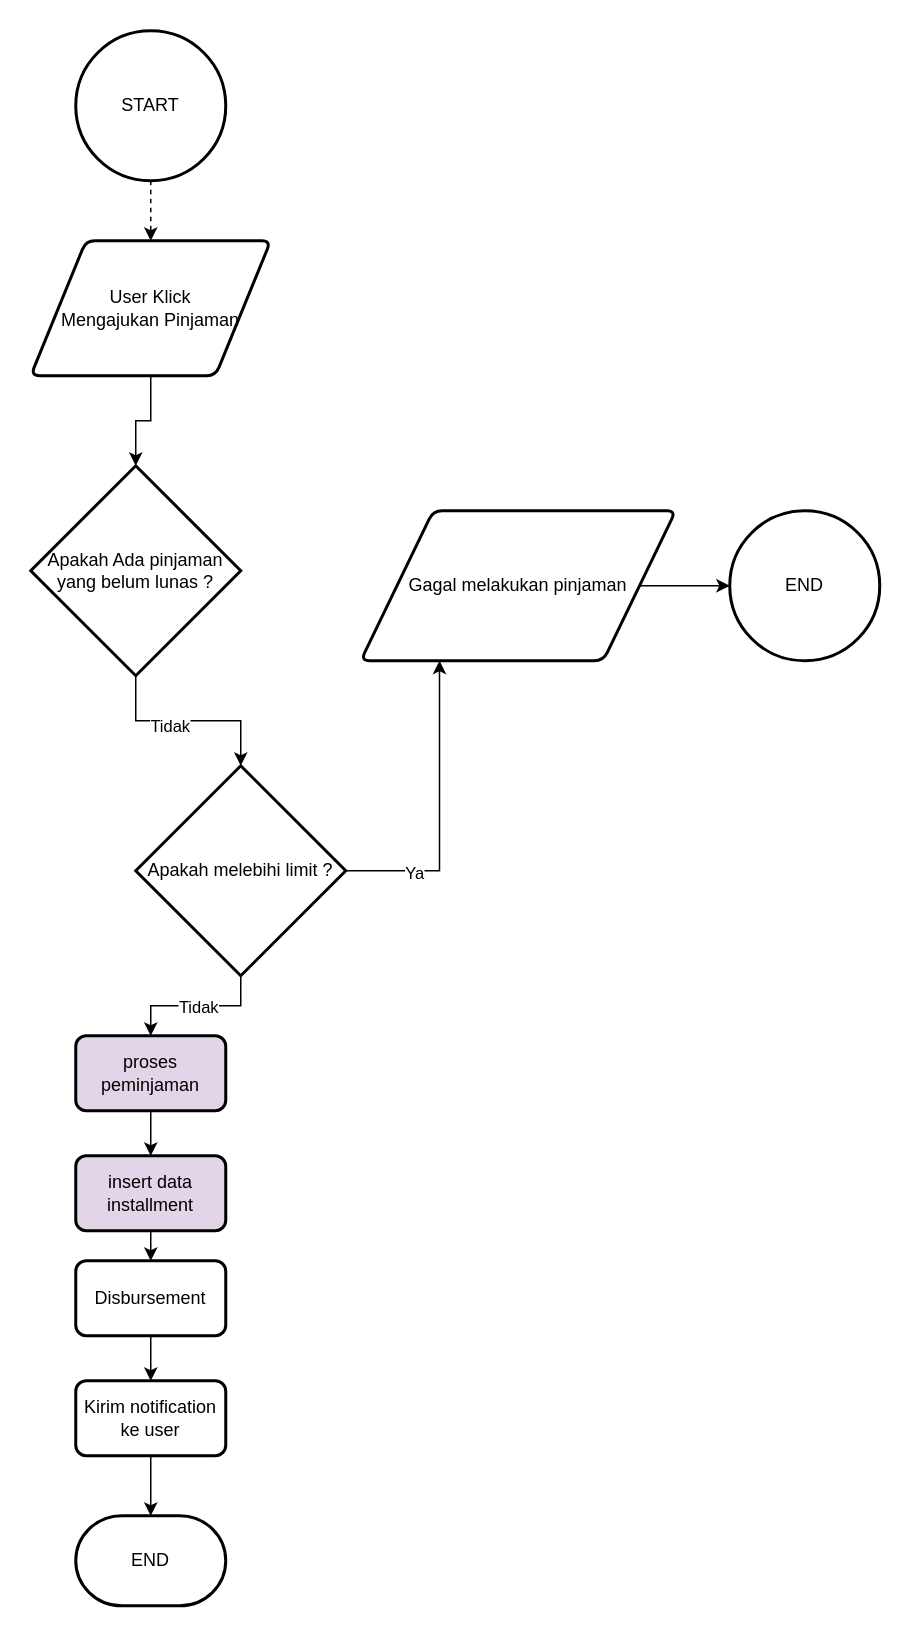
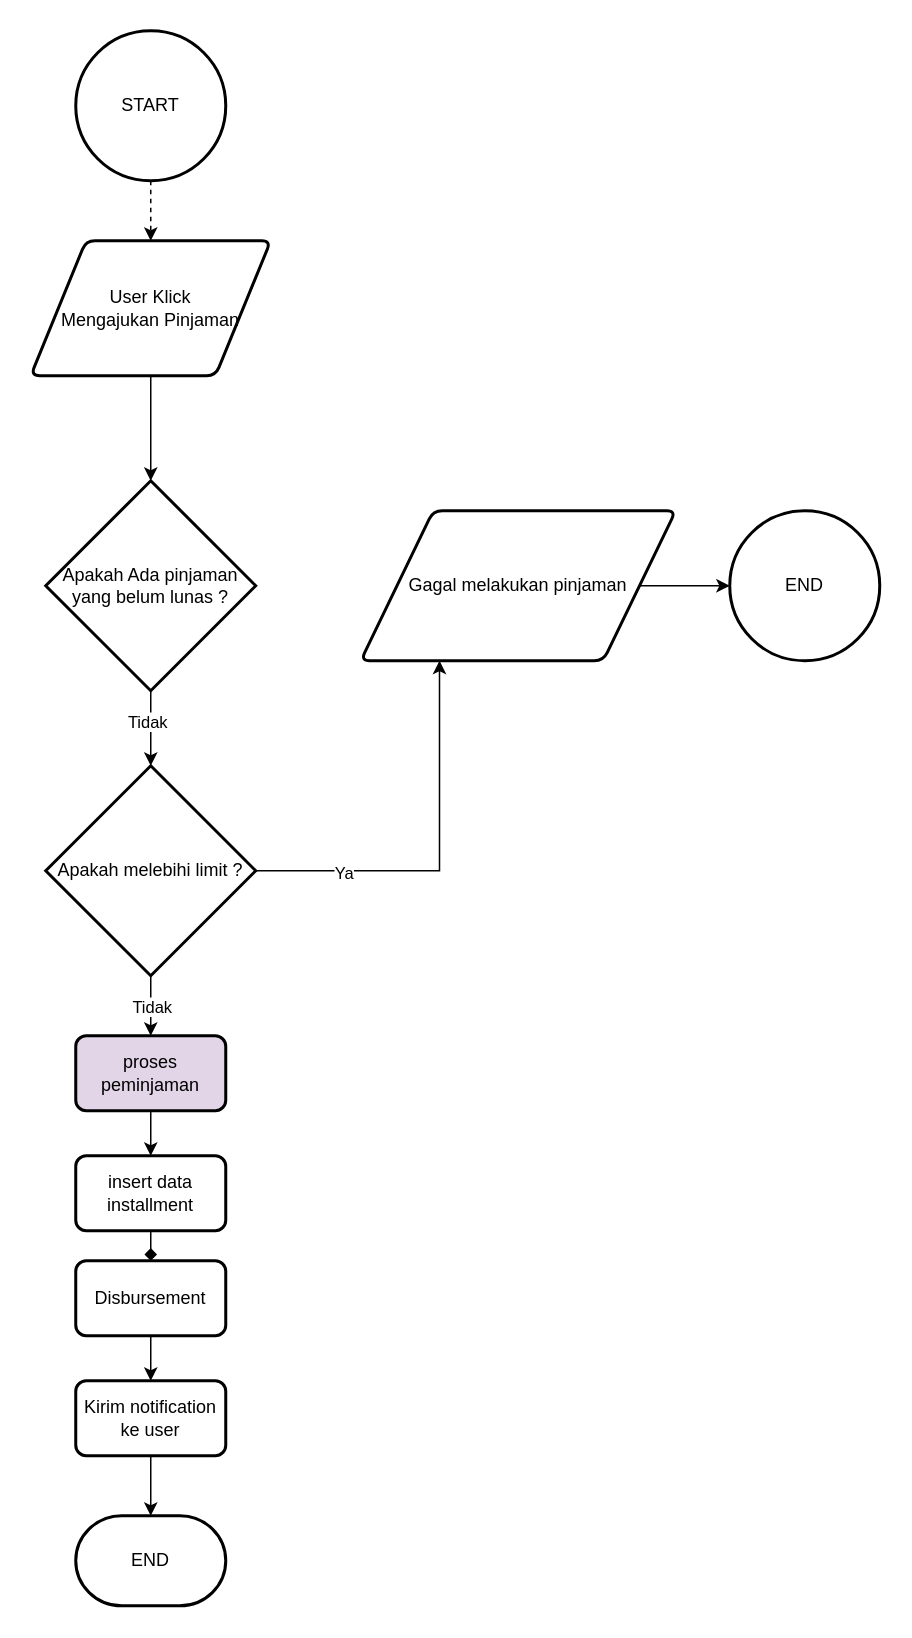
- <mxCell id="8" value="Apakah Ada pinjaman yang belum lunas ?" style="strokeWidth=2;html=1;shape=mxgraph.flowchart.decision;whiteSpace=wrap;" parent="1" vertex="1"><mxGeometry x="20" y="310" width="140" height="140" as="geometry" /></mxCell>
+ <mxCell id="8" value="Apakah Ada pinjaman yang belum lunas ?" style="strokeWidth=2;html=1;shape=mxgraph.flowchart.decision;whiteSpace=wrap;" parent="1" vertex="1"><mxGeometry x="30" y="320" width="140" height="140" as="geometry" /></mxCell>
- <mxCell id="19" value="Apakah melebihi limit ?" style="strokeWidth=2;html=1;shape=mxgraph.flowchart.decision;whiteSpace=wrap;" vertex="1" parent="1"><mxGeometry x="90" y="510" width="140" height="140" as="geometry" /></mxCell>
+ <mxCell id="19" value="Apakah melebihi limit ?" style="strokeWidth=2;html=1;shape=mxgraph.flowchart.decision;whiteSpace=wrap;" vertex="1" parent="1"><mxGeometry x="30" y="510" width="140" height="140" as="geometry" /></mxCell>
- <mxCell id="25" value="insert data installment" style="rounded=1;whiteSpace=wrap;html=1;absoluteArcSize=1;arcSize=14;strokeWidth=2;fillColor=#e1d5e7;" vertex="1" parent="1"><mxGeometry x="50" y="770" width="100" height="50" as="geometry" /></mxCell>
+ <mxCell id="25" value="insert data installment" style="rounded=1;whiteSpace=wrap;html=1;absoluteArcSize=1;arcSize=14;strokeWidth=2;" vertex="1" parent="1"><mxGeometry x="50" y="770" width="100" height="50" as="geometry" /></mxCell>
- <mxCell id="24" style="edgeStyle=orthogonalEdgeStyle;rounded=0;orthogonalLoop=1;jettySize=auto;html=1;exitX=0.5;exitY=1;exitDx=0;exitDy=0;entryX=0.5;entryY=0;entryDx=0;entryDy=0;" edge="1" parent="1" source="25" target="21"><mxGeometry relative="1" as="geometry" /></mxCell>
+ <mxCell id="24" style="edgeStyle=orthogonalEdgeStyle;rounded=0;orthogonalLoop=1;jettySize=auto;html=1;exitX=0.5;exitY=1;exitDx=0;exitDy=0;entryX=0.5;entryY=0;entryDx=0;entryDy=0;endArrow=diamond;" edge="1" parent="1" source="25" target="21"><mxGeometry relative="1" as="geometry" /></mxCell>
